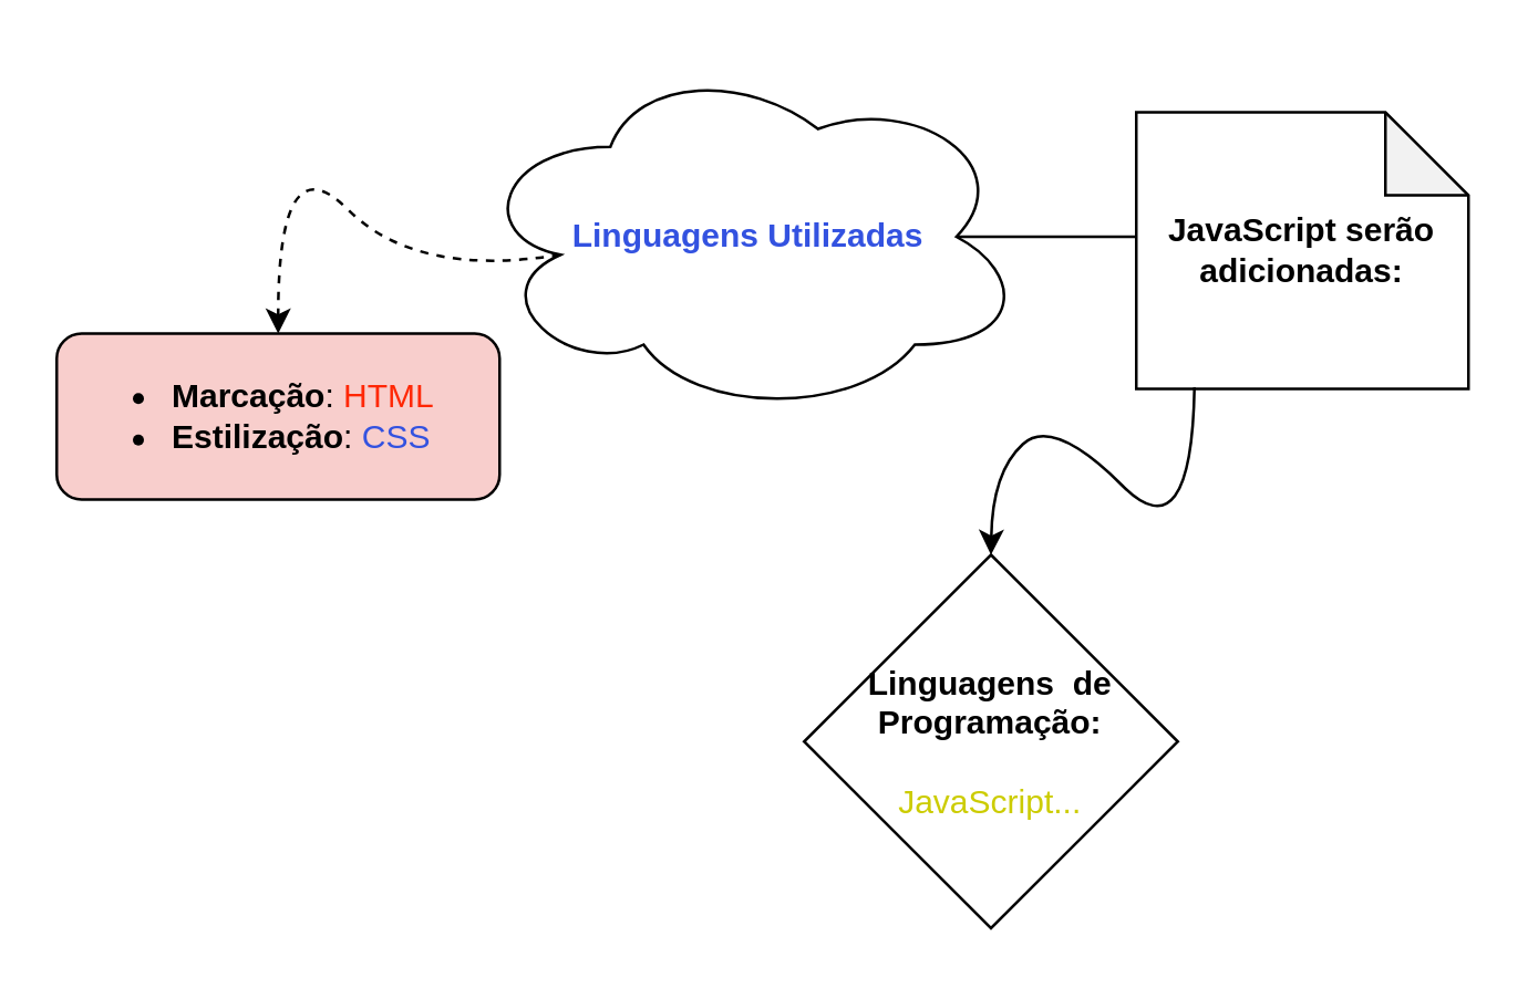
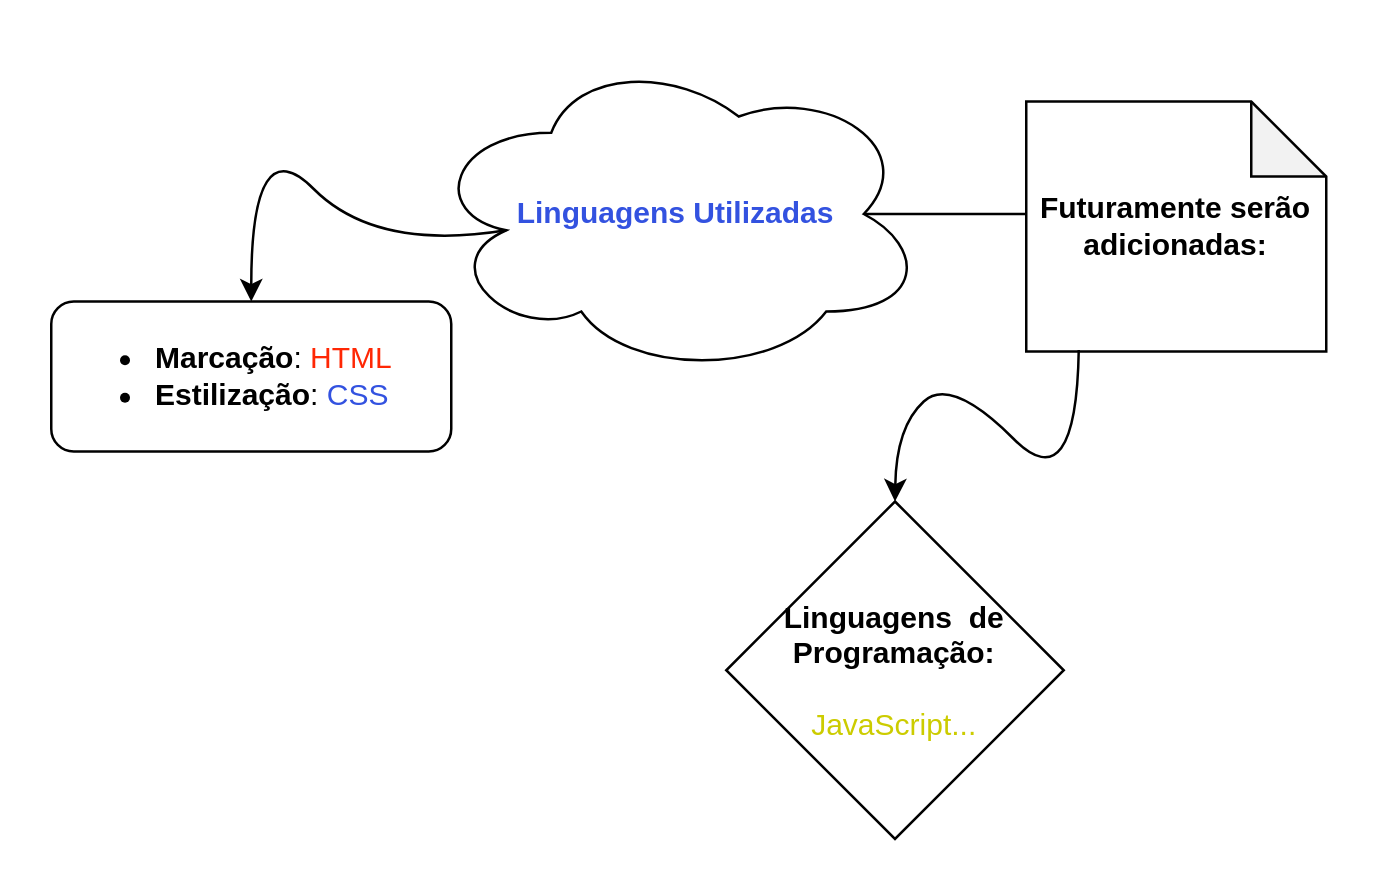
- <mxCell id="4" value="" style="curved=1;endArrow=classic;html=1;rounded=0;exitX=0.16;exitY=0.55;exitDx=0;exitDy=0;exitPerimeter=0;entryX=0.5;entryY=0;entryDx=0;entryDy=0;dashed=1;" edge="1" parent="1" source="3" target="5"><mxGeometry width="50" height="50" relative="1" as="geometry"><mxPoint x="180.692" y="88.741" as="sourcePoint" /><mxPoint x="110" y="130" as="targetPoint" /><Array as="points"><mxPoint x="150" y="100" /><mxPoint x="100" y="50" /></Array></mxGeometry></mxCell>
+ <mxCell id="4" value="" style="curved=1;endArrow=classic;html=1;rounded=0;exitX=0.16;exitY=0.55;exitDx=0;exitDy=0;exitPerimeter=0;entryX=0.5;entryY=0;entryDx=0;entryDy=0;" edge="1" parent="1" source="3" target="5"><mxGeometry width="50" height="50" relative="1" as="geometry"><mxPoint x="180.692" y="88.741" as="sourcePoint" /><mxPoint x="110" y="130" as="targetPoint" /><Array as="points"><mxPoint x="150" y="100" /><mxPoint x="100" y="50" /></Array></mxGeometry></mxCell>
- <mxCell id="6" value="&lt;b&gt;JavaScript serão adicionadas:&lt;/b&gt;" style="shape=note;whiteSpace=wrap;html=1;backgroundOutline=1;darkOpacity=0.05;" vertex="1" parent="1"><mxGeometry x="410" y="40" width="120" height="100" as="geometry" /></mxCell>
+ <mxCell id="6" value="&lt;b&gt;Futuramente serão adicionadas:&lt;/b&gt;" style="shape=note;whiteSpace=wrap;html=1;backgroundOutline=1;darkOpacity=0.05;" vertex="1" parent="1"><mxGeometry x="410" y="40" width="120" height="100" as="geometry" /></mxCell>
- <mxCell id="5" value="&lt;div&gt;&lt;ul&gt;&lt;li&gt;&lt;b&gt;Marcação&lt;/b&gt;: &lt;font style=&quot;color: rgb(255, 39, 4);&quot;&gt;HTML&lt;/font&gt;&lt;/li&gt;&lt;li&gt;&lt;b&gt;Estilização&lt;/b&gt;: &lt;font style=&quot;color: rgb(51, 82, 224);&quot;&gt;CSS&lt;/font&gt;&lt;/li&gt;&lt;/ul&gt;&lt;/div&gt;" style="rounded=1;whiteSpace=wrap;html=1;align=left;fillColor=#f8cecc;" vertex="1" parent="1"><mxGeometry x="20" y="120" width="160" height="60" as="geometry" /></mxCell>
+ <mxCell id="5" value="&lt;div&gt;&lt;ul&gt;&lt;li&gt;&lt;b&gt;Marcação&lt;/b&gt;: &lt;font style=&quot;color: rgb(255, 39, 4);&quot;&gt;HTML&lt;/font&gt;&lt;/li&gt;&lt;li&gt;&lt;b&gt;Estilização&lt;/b&gt;: &lt;font style=&quot;color: rgb(51, 82, 224);&quot;&gt;CSS&lt;/font&gt;&lt;/li&gt;&lt;/ul&gt;&lt;/div&gt;" style="rounded=1;whiteSpace=wrap;html=1;align=left;" vertex="1" parent="1"><mxGeometry x="20" y="120" width="160" height="60" as="geometry" /></mxCell>
